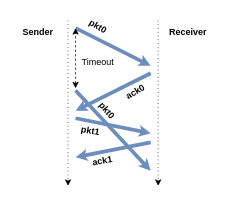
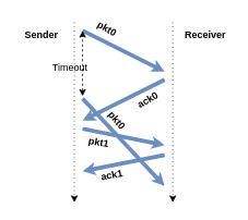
- <mxCell id="17" value="Timeout" style="text;html=1;align=center;verticalAlign=middle;whiteSpace=wrap;rounded=0;" vertex="1" parent="1"><mxGeometry x="100" y="67" width="60" height="30" as="geometry" /></mxCell>
+ <mxCell id="17" value="Timeout" style="text;html=1;align=center;verticalAlign=middle;whiteSpace=wrap;rounded=0;" vertex="1" parent="1"><mxGeometry x="55" y="67" width="60" height="30" as="geometry" /></mxCell>
